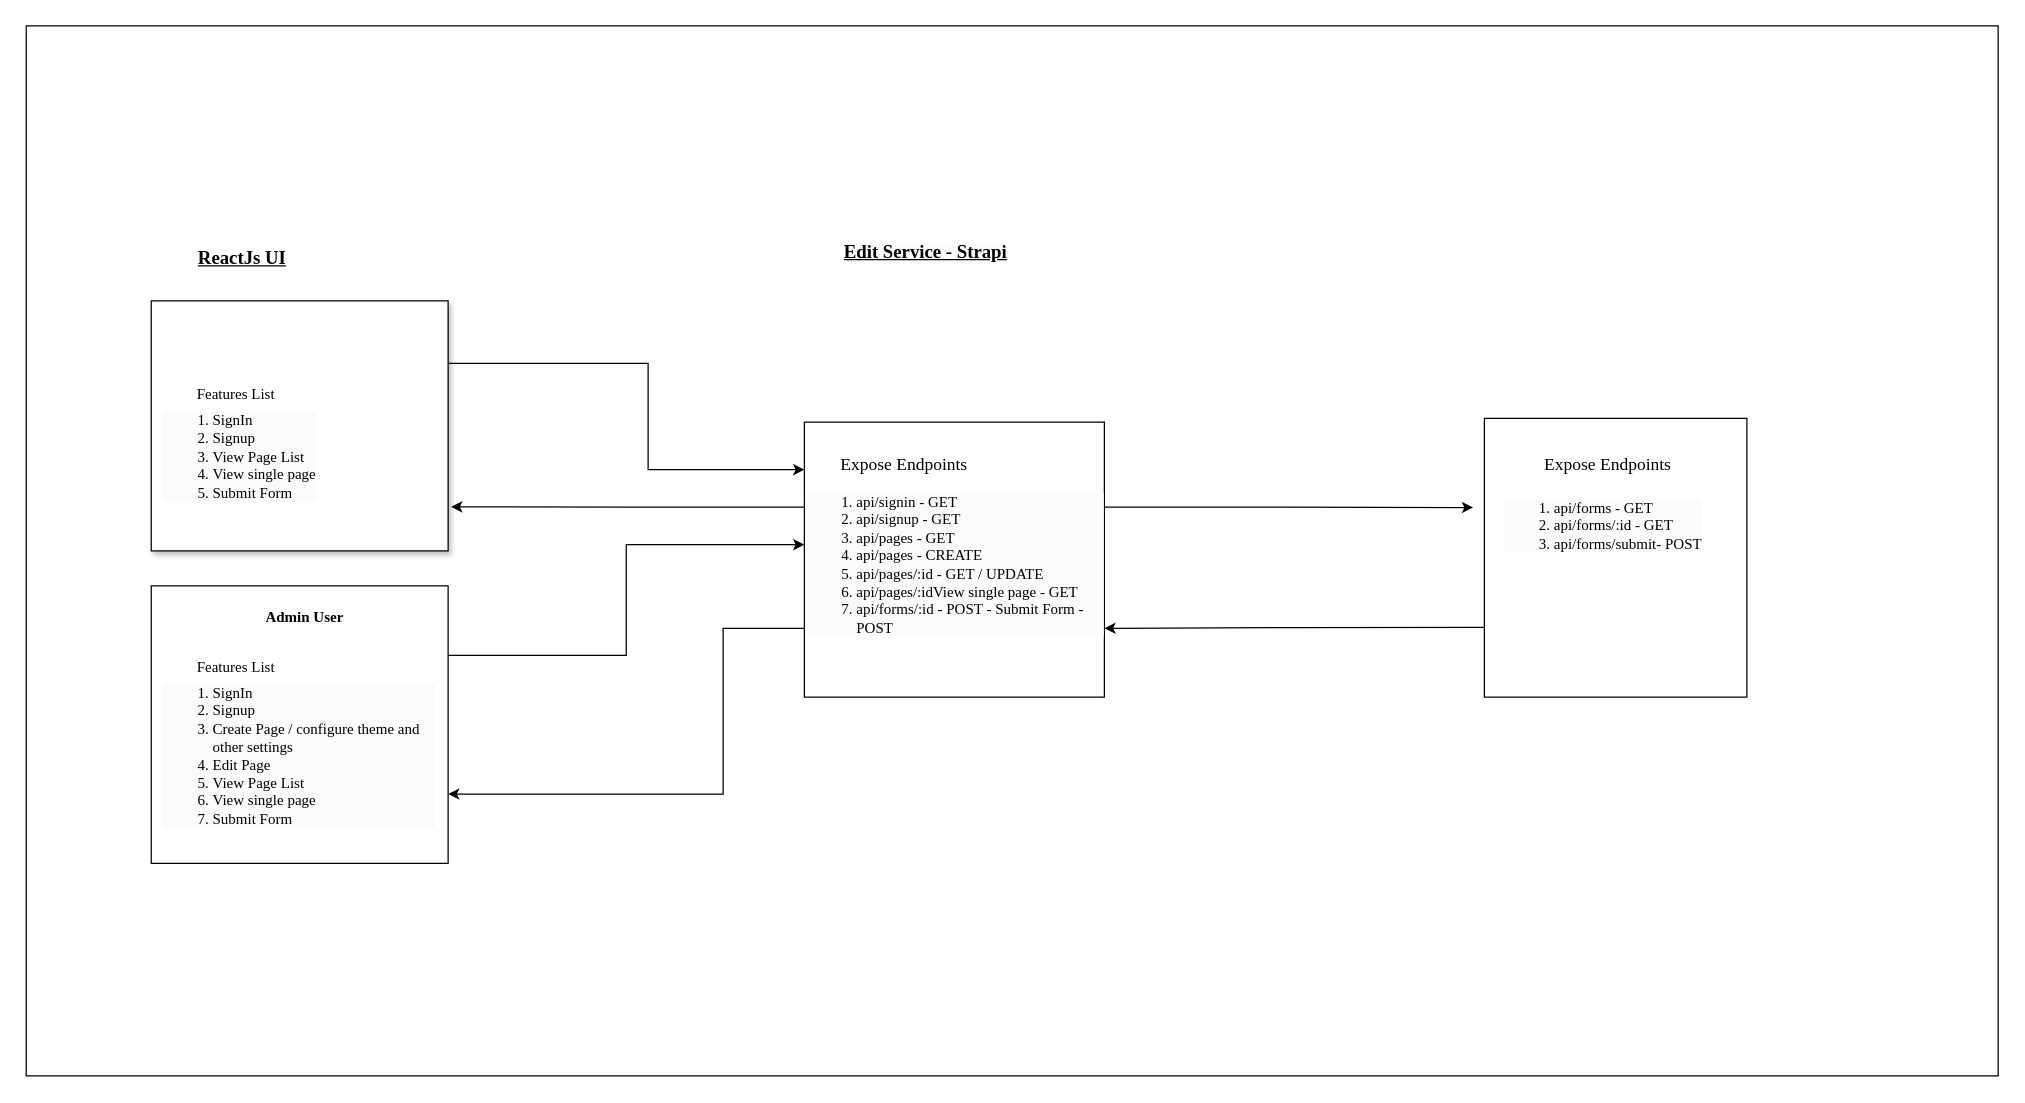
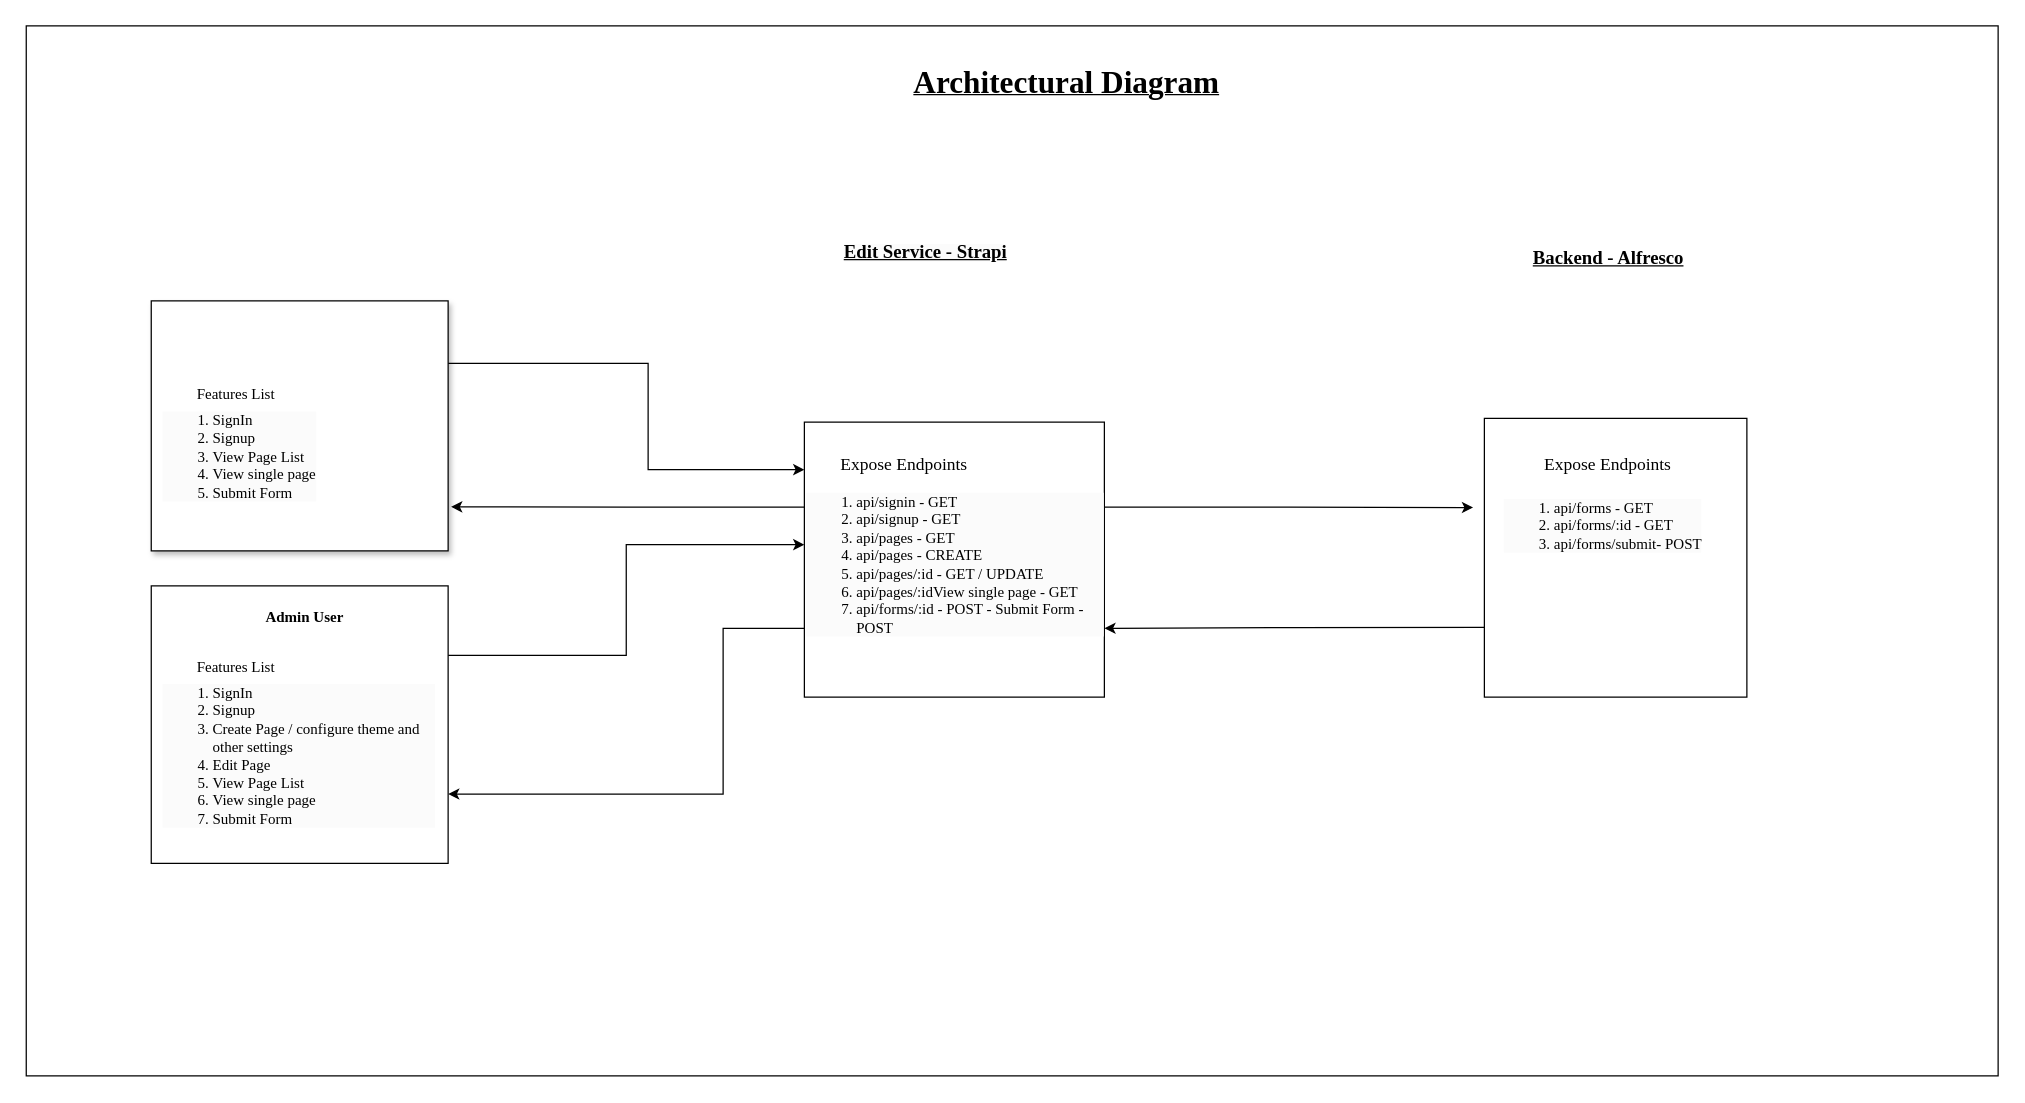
+ <mxCell id="25" value="&lt;u style=&quot;&quot;&gt;&lt;b style=&quot;&quot;&gt;&lt;font style=&quot;font-size: 25px;&quot;&gt;Architectural Diagram&lt;/font&gt;&lt;/b&gt;&lt;/u&gt;" style="text;html=1;strokeColor=none;fillColor=none;align=center;verticalAlign=middle;whiteSpace=wrap;rounded=0;fontFamily=Verdana;" vertex="1" parent="1"><mxGeometry x="678" y="50" width="350" height="30" as="geometry" /></mxCell>
- <mxCell id="11" value="&lt;font style=&quot;font-size: 15px;&quot;&gt;&lt;u&gt;&lt;b&gt;ReactJs UI&lt;/b&gt;&lt;/u&gt;&lt;/font&gt;" style="text;html=1;align=center;verticalAlign=middle;resizable=0;points=[];autosize=1;strokeColor=none;fillColor=none;fontFamily=Verdana;" vertex="1" parent="1"><mxGeometry x="138" y="190" width="110" height="30" as="geometry" /></mxCell>
+ <mxCell id="22" value="&lt;font style=&quot;font-size: 15px;&quot;&gt;&lt;u&gt;&lt;b&gt;Backend - Alfresco&lt;/b&gt;&lt;/u&gt;&lt;/font&gt;" style="text;html=1;align=center;verticalAlign=middle;resizable=0;points=[];autosize=1;strokeColor=none;fillColor=none;fontFamily=Verdana;" vertex="1" parent="1"><mxGeometry x="1195.5" y="190" width="180" height="30" as="geometry" /></mxCell>
